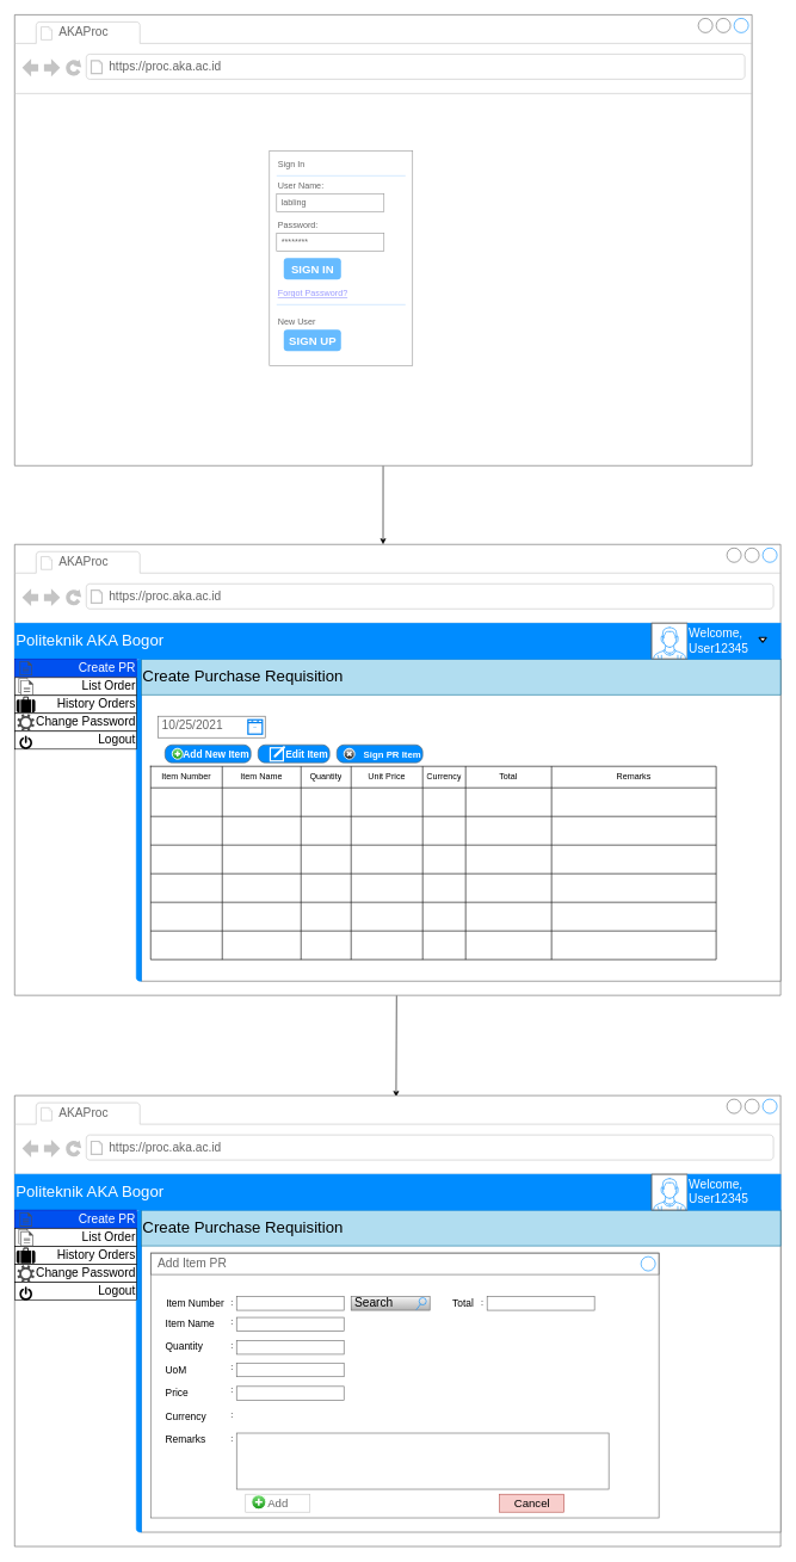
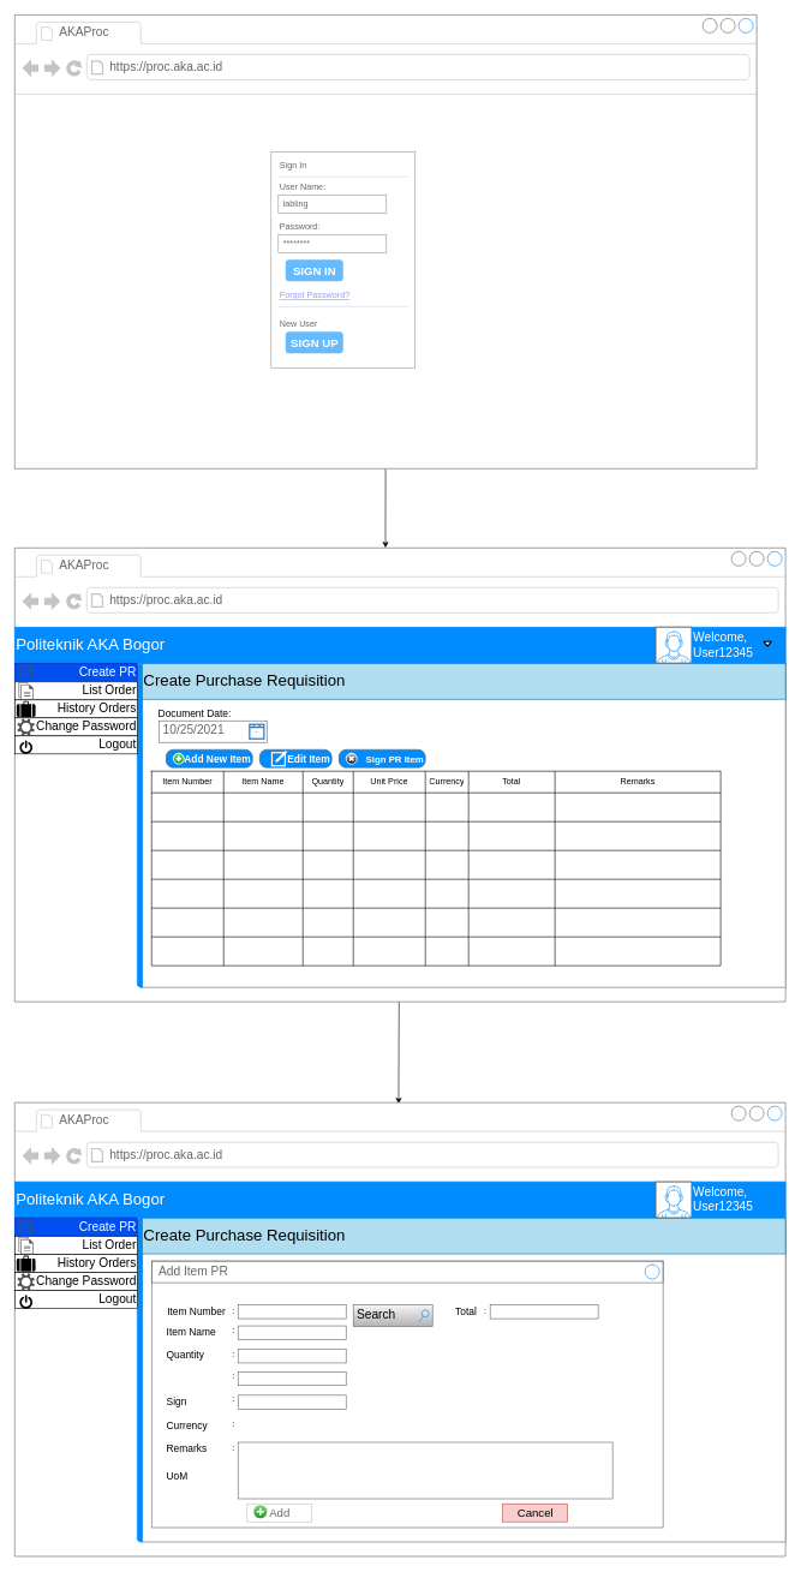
+ <mxCell id="26" value="Document Date:" style="text;html=1;strokeColor=none;fillColor=none;align=center;verticalAlign=middle;whiteSpace=wrap;rounded=0;fontSize=14;" parent="22" vertex="1"><mxGeometry x="80" y="60" width="120" height="20" as="geometry" /></mxCell>
- <mxCell id="130" value="Search" style="strokeWidth=1;shadow=0;dashed=0;align=center;html=1;shape=mxgraph.mockup.forms.searchBox;strokeColor=#666666;mainText=;strokeColor2=#008cff;fontSize=17;align=left;spacingLeft=3;fillColor=#f5f5f5;gradientColor=#b3b3b3;" vertex="1" parent="112"><mxGeometry x="280" y="60.88" width="110" height="19.12" as="geometry" /></mxCell>
+ <mxCell id="130" value="Search" style="strokeWidth=1;shadow=0;dashed=0;align=center;html=1;shape=mxgraph.mockup.forms.searchBox;strokeColor=#666666;mainText=;strokeColor2=#008cff;fontSize=17;align=left;spacingLeft=3;fillColor=#f5f5f5;gradientColor=#b3b3b3;" vertex="1" parent="112"><mxGeometry x="280" y="60.88" width="110" height="30" as="geometry" /></mxCell>
- <mxCell id="119" value="UoM" style="text;html=1;strokeColor=none;fillColor=none;align=left;verticalAlign=middle;whiteSpace=wrap;rounded=0;fontSize=14;" vertex="1" parent="112"><mxGeometry x="19.364" y="152.353" width="88.75" height="21.765" as="geometry" /></mxCell>
+ <mxCell id="119" value="UoM" style="text;html=1;strokeColor=none;fillColor=none;align=left;verticalAlign=middle;whiteSpace=wrap;rounded=0;fontSize=14;" vertex="1" parent="112"><mxGeometry x="19.364" y="287.353" width="88.75" height="21.765" as="geometry" /></mxCell>
- <mxCell id="120" value="Price" style="text;html=1;strokeColor=none;fillColor=none;align=left;verticalAlign=middle;whiteSpace=wrap;rounded=0;fontSize=14;" vertex="1" parent="112"><mxGeometry x="19.364" y="185.0" width="88.75" height="21.765" as="geometry" /></mxCell>
+ <mxCell id="120" value="Sign" style="text;html=1;strokeColor=none;fillColor=none;align=left;verticalAlign=middle;whiteSpace=wrap;rounded=0;fontSize=14;" vertex="1" parent="112"><mxGeometry x="19.364" y="185.0" width="88.75" height="21.765" as="geometry" /></mxCell>
